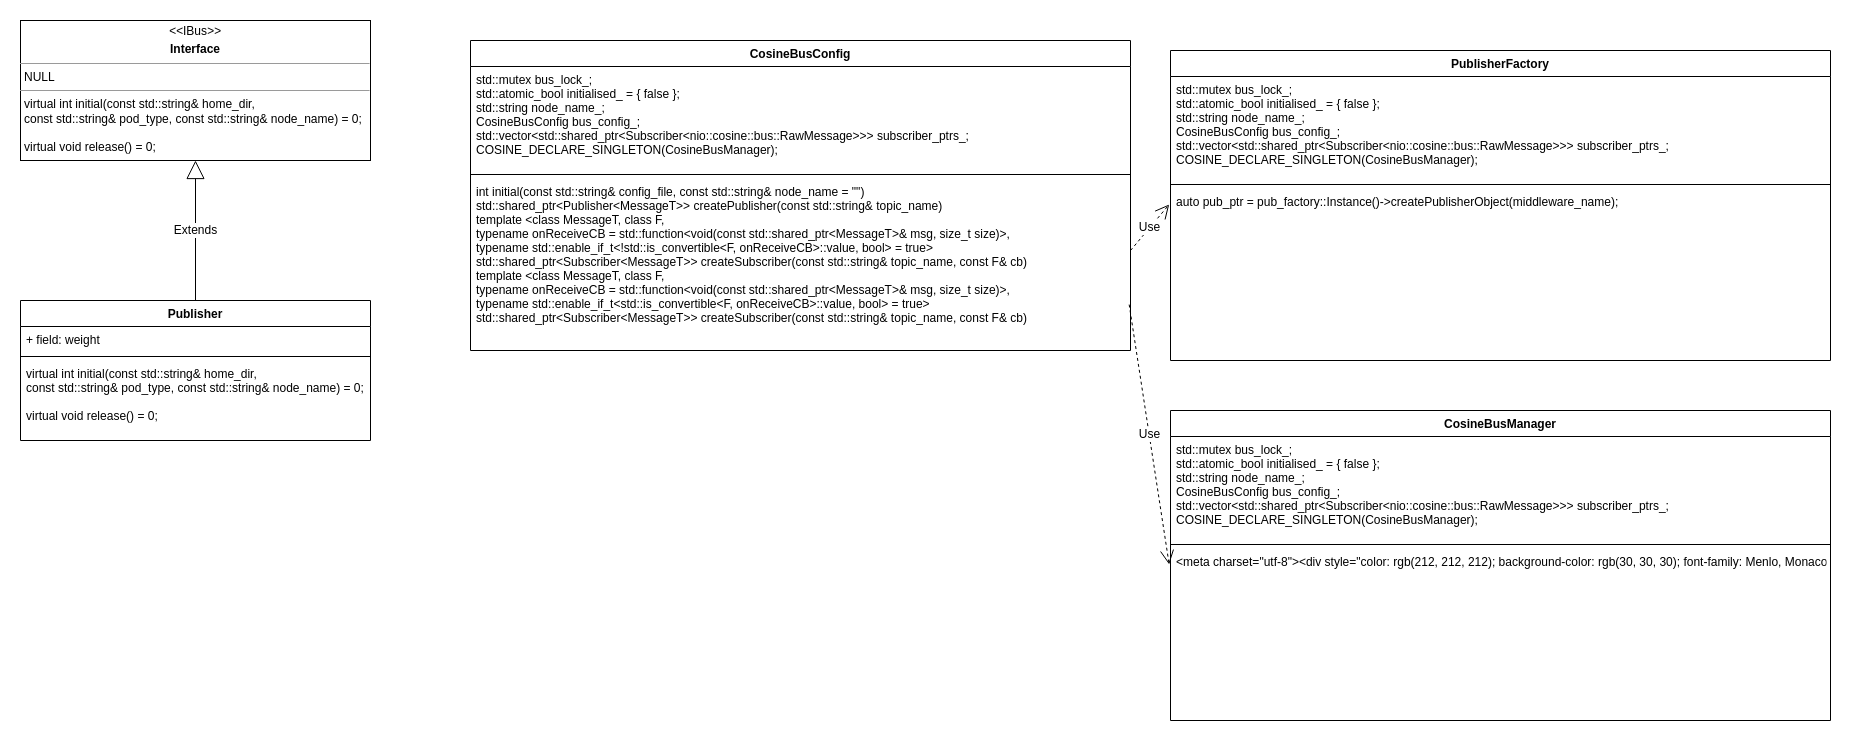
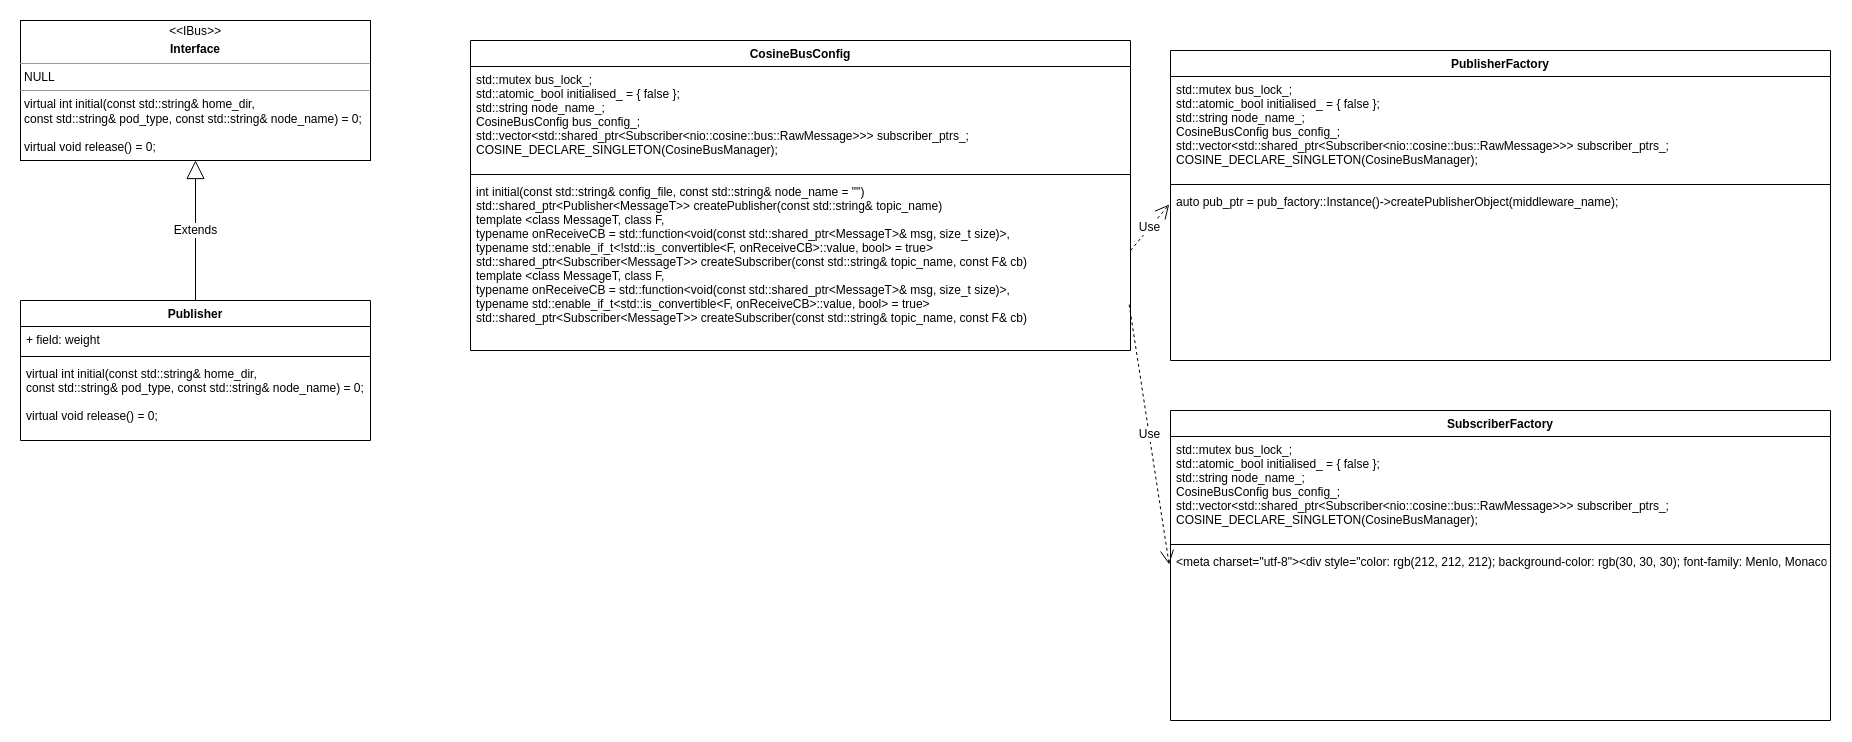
- <mxCell id="17" value="CosineBusManager" style="swimlane;fontStyle=1;align=center;verticalAlign=top;childLayout=stackLayout;horizontal=1;startSize=26;horizontalStack=0;resizeParent=1;resizeParentMax=0;resizeLast=0;collapsible=1;marginBottom=0;labelBackgroundColor=#FFFFFF;fontColor=#000000;" vertex="1" parent="1"><mxGeometry x="1170" y="410" width="660" height="310" as="geometry" /></mxCell>
+ <mxCell id="17" value="SubscriberFactory" style="swimlane;fontStyle=1;align=center;verticalAlign=top;childLayout=stackLayout;horizontal=1;startSize=26;horizontalStack=0;resizeParent=1;resizeParentMax=0;resizeLast=0;collapsible=1;marginBottom=0;labelBackgroundColor=#FFFFFF;fontColor=#000000;" vertex="1" parent="1"><mxGeometry x="1170" y="410" width="660" height="310" as="geometry" /></mxCell>
